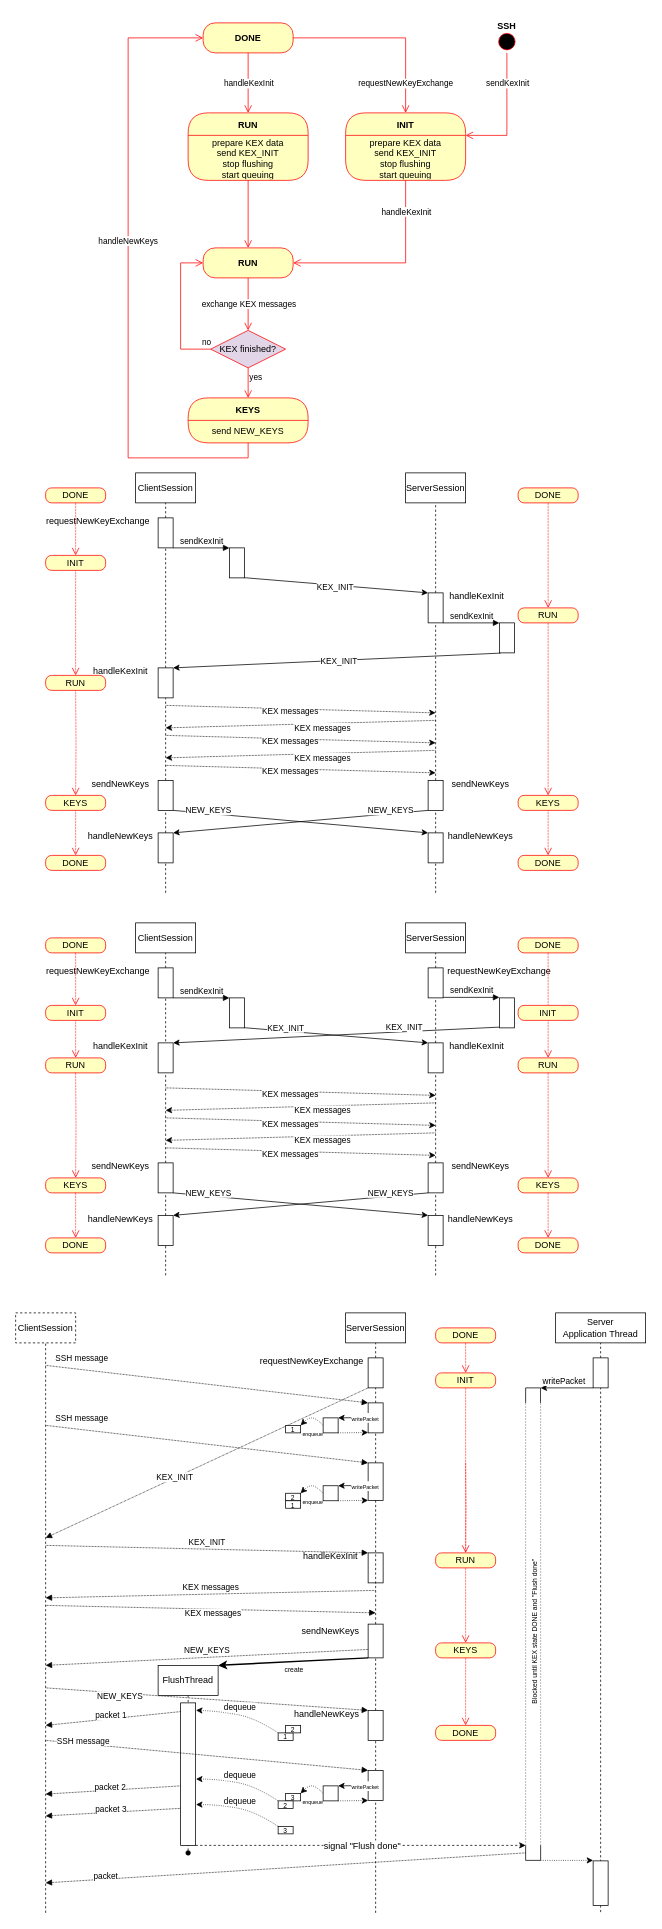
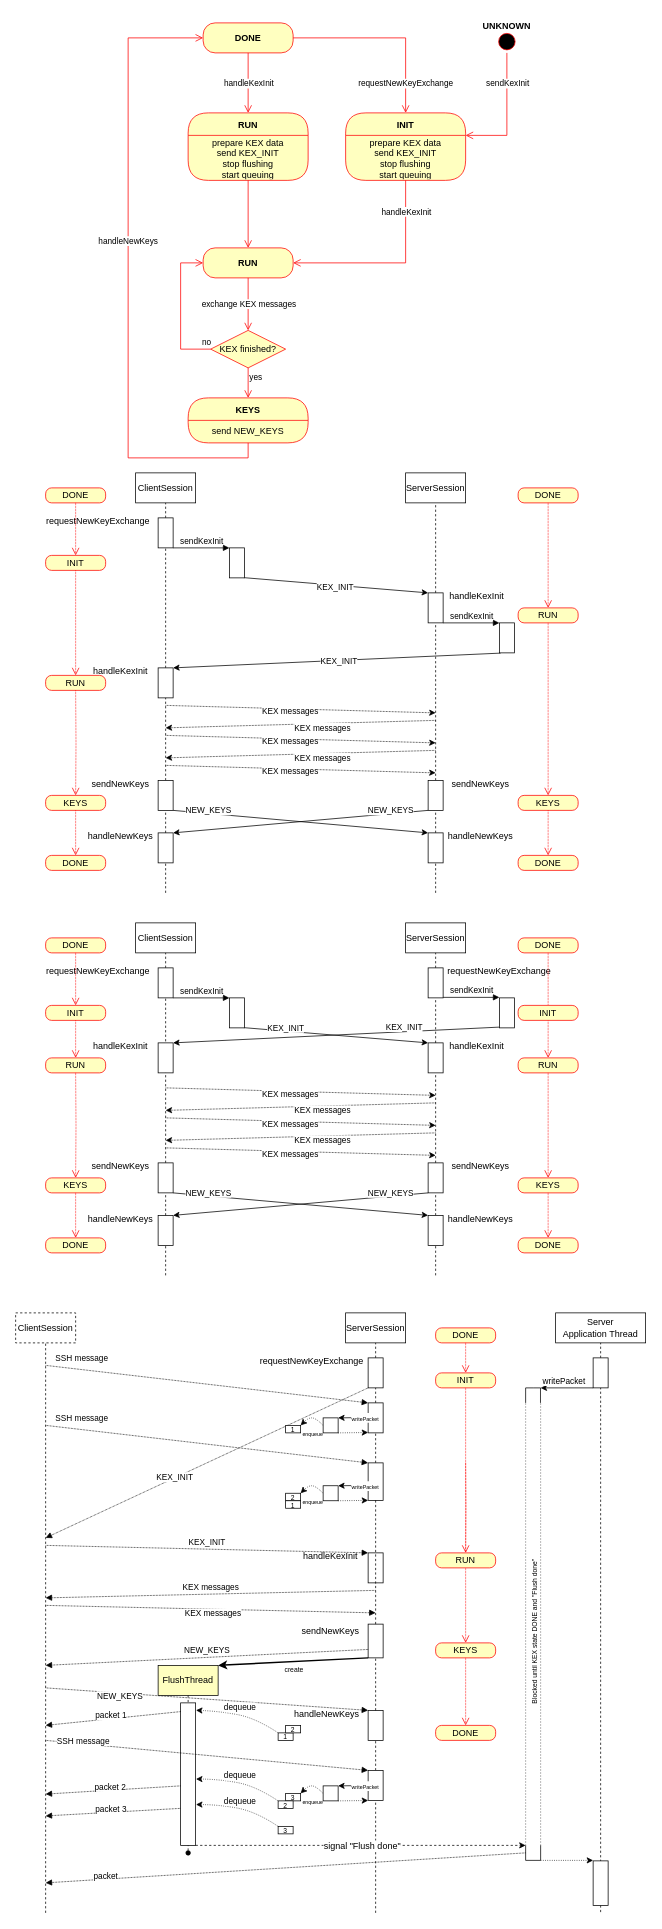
- <mxCell id="26" value="SSH" style="text;align=center;fontStyle=1;verticalAlign=middle;spacingLeft=3;spacingRight=3;strokeColor=none;rotatable=0;points=[[0,0.5],[1,0.5]];portConstraint=eastwest;" vertex="1" parent="1"><mxGeometry x="635" y="20" width="80" height="26" as="geometry" /></mxCell>
+ <mxCell id="26" value="UNKNOWN" style="text;align=center;fontStyle=1;verticalAlign=middle;spacingLeft=3;spacingRight=3;strokeColor=none;rotatable=0;points=[[0,0.5],[1,0.5]];portConstraint=eastwest;" vertex="1" parent="1"><mxGeometry x="635" y="20" width="80" height="26" as="geometry" /></mxCell>
- <mxCell id="20" value="KEX finished?" style="rhombus;whiteSpace=wrap;html=1;fillColor=#e1d5e7;strokeColor=#ff0000;" vertex="1" parent="1"><mxGeometry x="280" y="440" width="100" height="50" as="geometry" /></mxCell>
+ <mxCell id="20" value="KEX finished?" style="rhombus;whiteSpace=wrap;html=1;fillColor=#ffffc0;strokeColor=#ff0000;" vertex="1" parent="1"><mxGeometry x="280" y="440" width="100" height="50" as="geometry" /></mxCell>
- <mxCell id="227" value="FlushThread" style="rounded=0;whiteSpace=wrap;html=1;" vertex="1" parent="1"><mxGeometry x="210" y="2220" width="80" height="40" as="geometry" /></mxCell>
+ <mxCell id="227" value="FlushThread" style="rounded=0;whiteSpace=wrap;html=1;fillColor=#ffffc0;" vertex="1" parent="1"><mxGeometry x="210" y="2220" width="80" height="40" as="geometry" /></mxCell>
